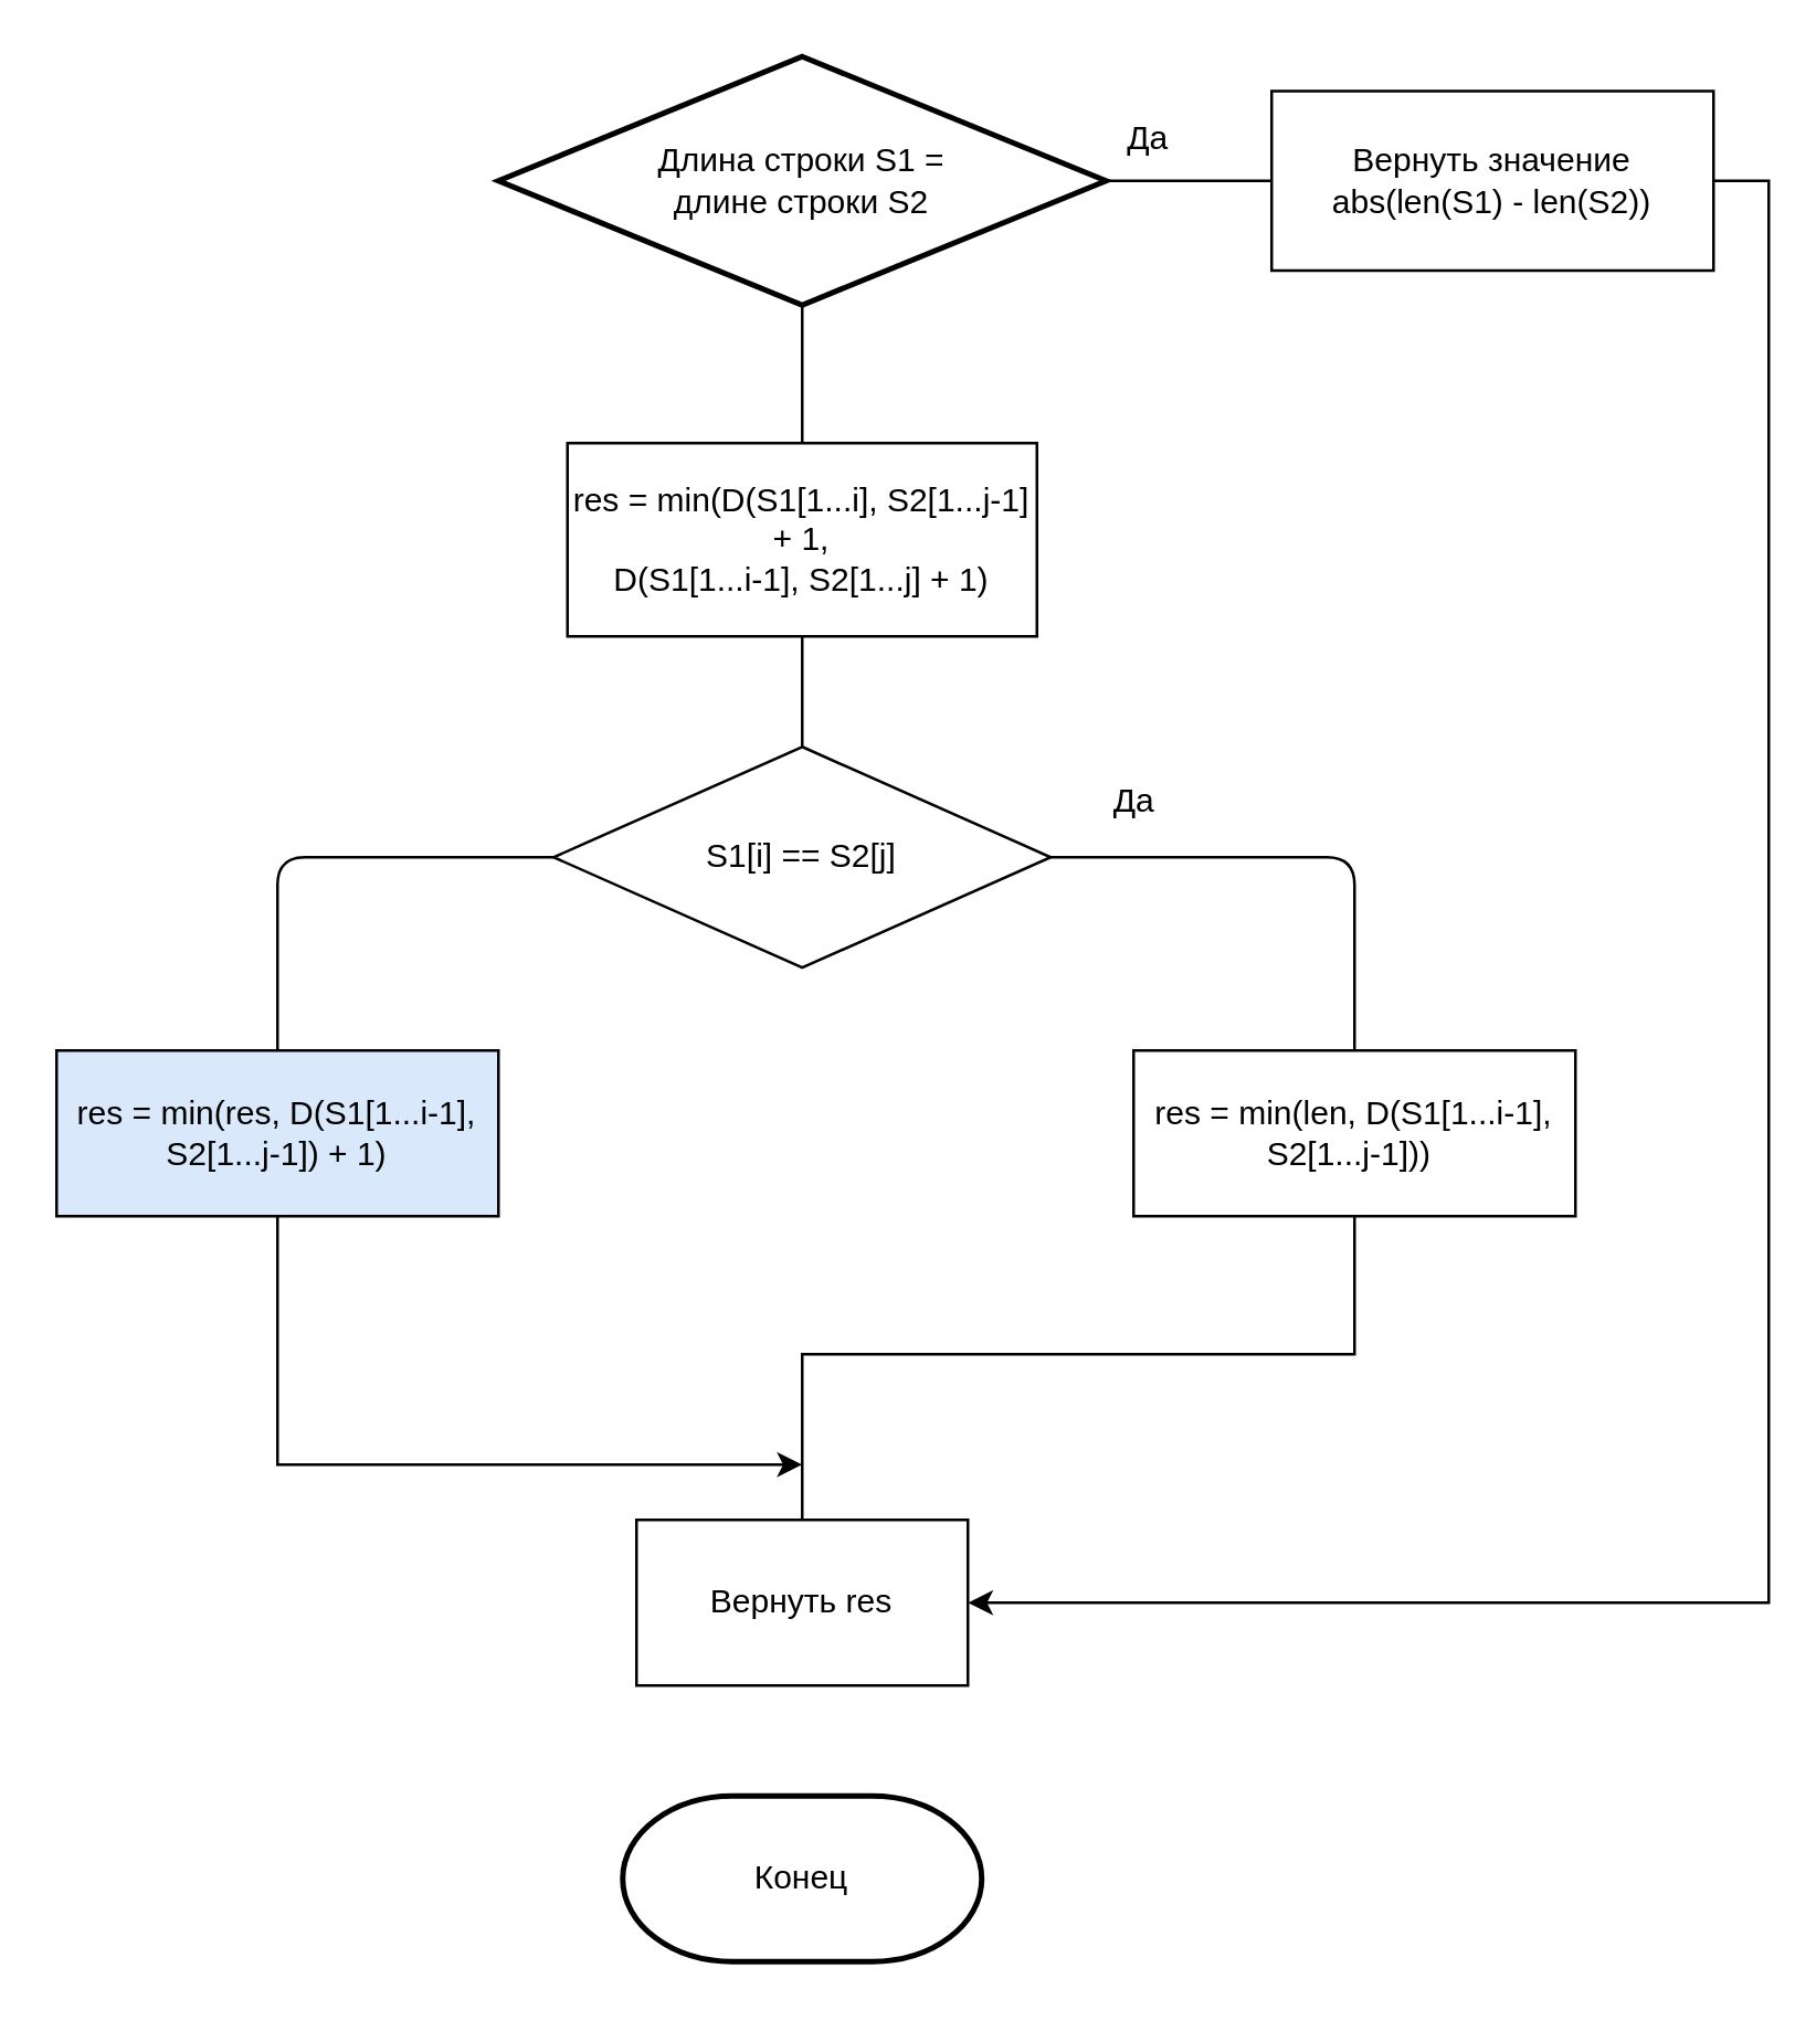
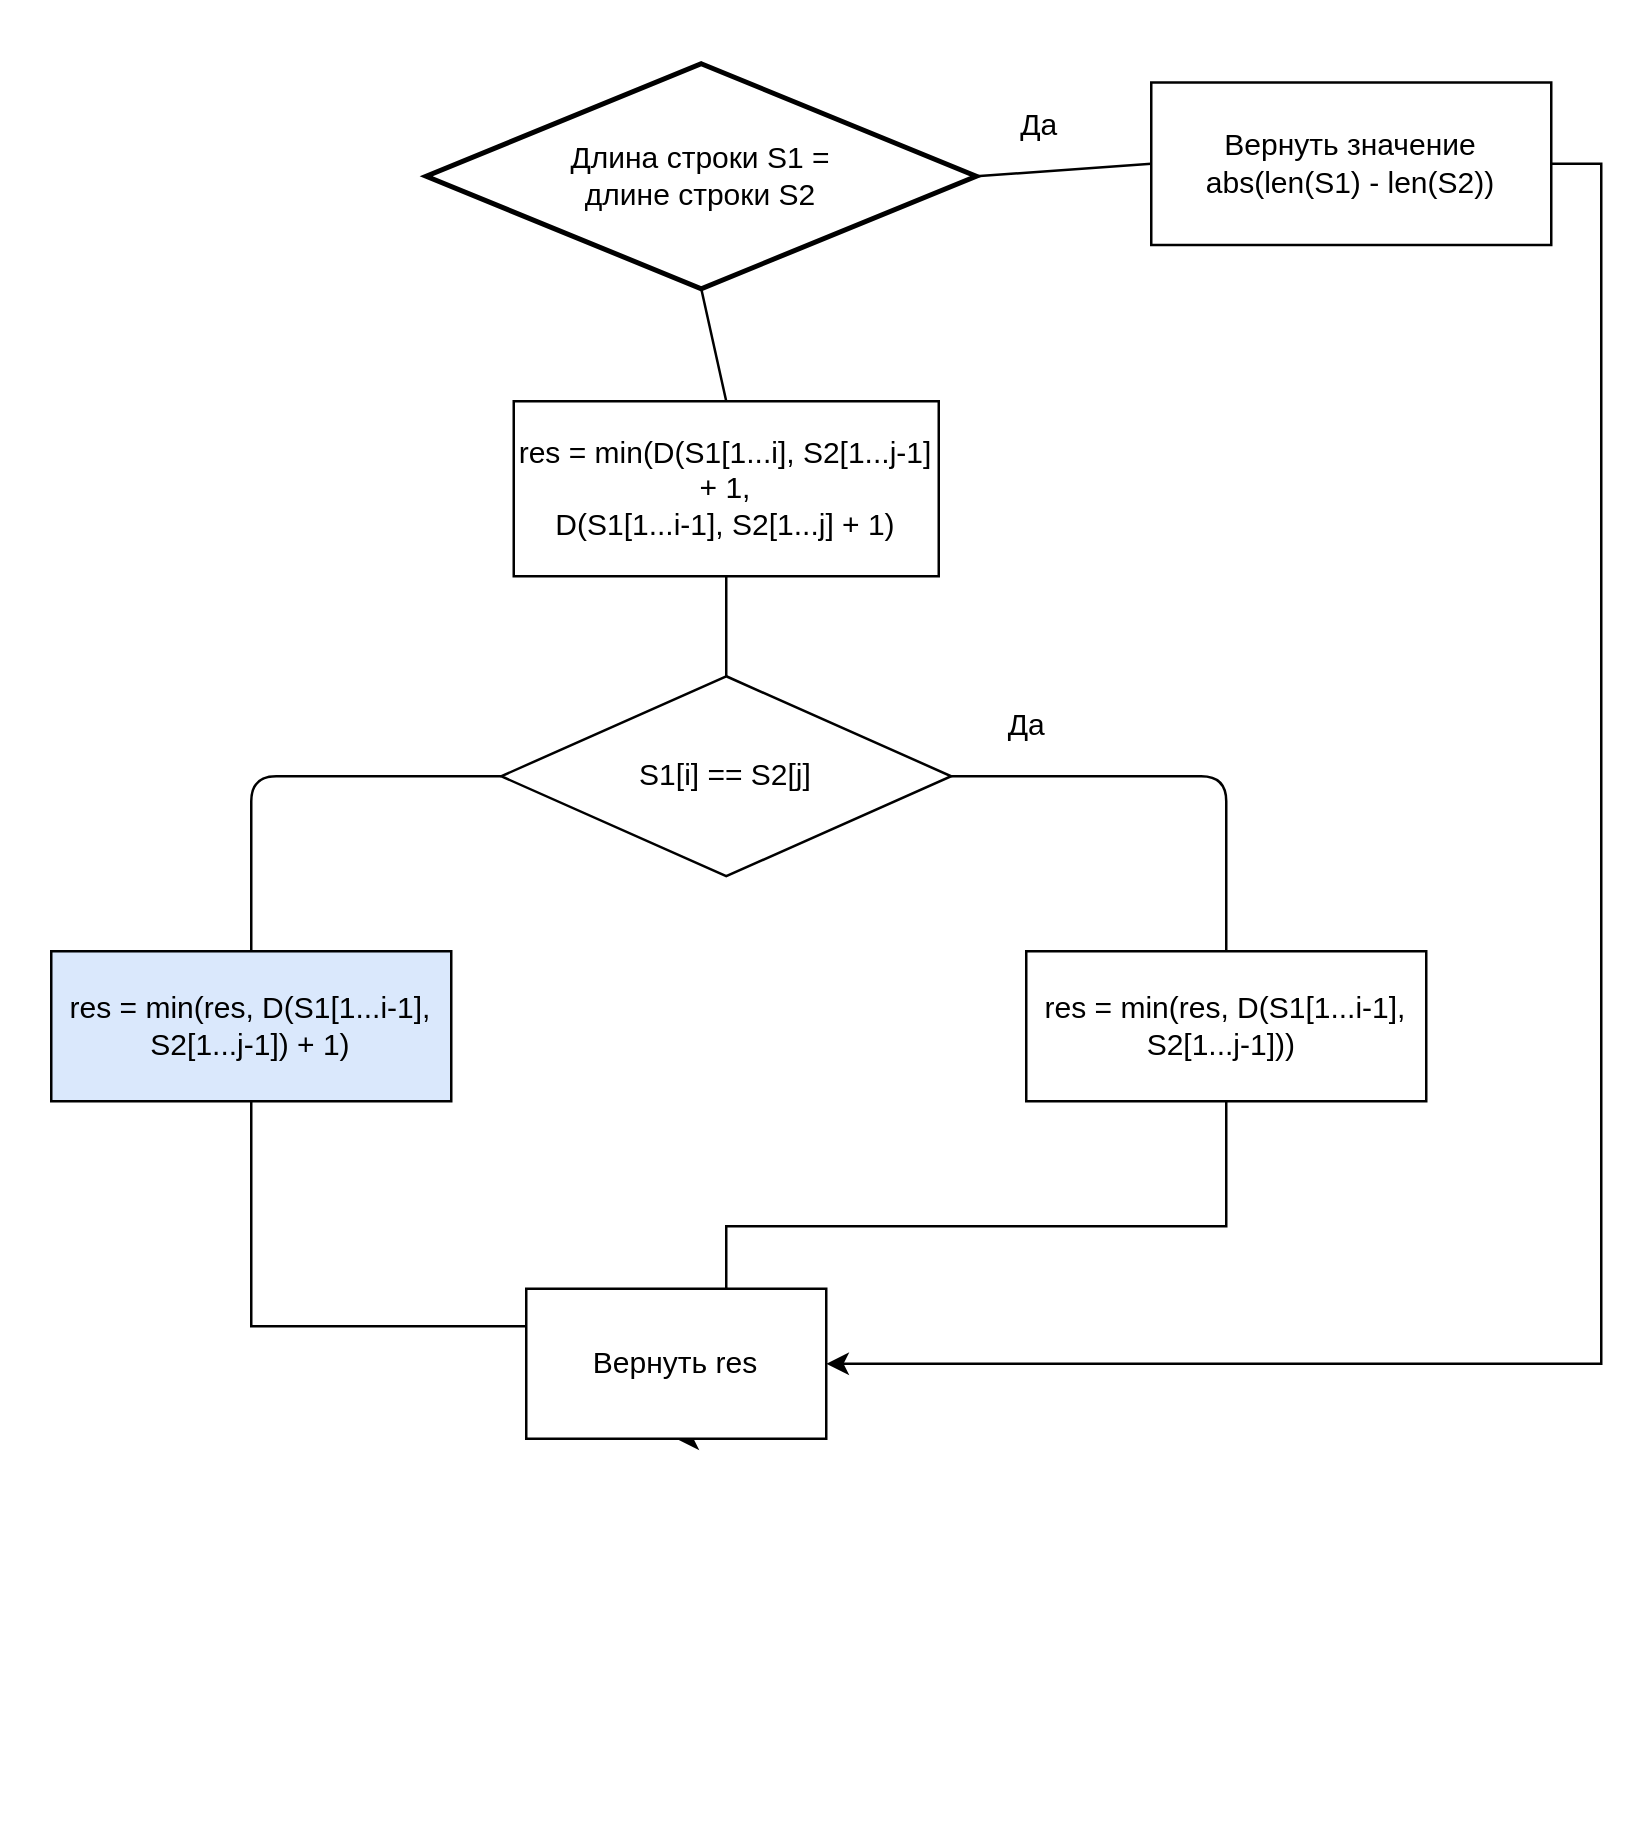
- <mxCell id="2" value="Длина строки S1 = &lt;br&gt;длине строки S2" style="strokeWidth=2;html=1;shape=mxgraph.flowchart.decision;whiteSpace=wrap;" vertex="1" parent="1"><mxGeometry x="180" y="20" width="220" height="90" as="geometry" /></mxCell>
+ <mxCell id="2" value="Длина строки S1 = &lt;br&gt;длине строки S2" style="strokeWidth=2;html=1;shape=mxgraph.flowchart.decision;whiteSpace=wrap;" vertex="1" parent="1"><mxGeometry x="170" y="25" width="220" height="90" as="geometry" /></mxCell>
- <mxCell id="12" value="res = min(len, D(S1[1...i-1],&lt;br/&gt;S2[1...j-1]))&amp;nbsp;" style="whiteSpace=wrap;html=1;" vertex="1" parent="1"><mxGeometry x="410" y="380" width="160" height="60" as="geometry" /></mxCell>
+ <mxCell id="12" value="res = min(res, D(S1[1...i-1],&lt;br/&gt;S2[1...j-1]))&amp;nbsp;" style="whiteSpace=wrap;html=1;" vertex="1" parent="1"><mxGeometry x="410" y="380" width="160" height="60" as="geometry" /></mxCell>
- <mxCell id="16" value="Вернуть res" style="whiteSpace=wrap;html=1;" vertex="1" parent="1"><mxGeometry x="230" y="550" width="120" height="60" as="geometry" /></mxCell>
+ <mxCell id="16" value="Вернуть res" style="whiteSpace=wrap;html=1;" vertex="1" parent="1"><mxGeometry x="210" y="515" width="120" height="60" as="geometry" /></mxCell>
- <mxCell id="20" value="Конец" style="strokeWidth=2;html=1;shape=mxgraph.flowchart.terminator;whiteSpace=wrap;" vertex="1" parent="1"><mxGeometry x="225" y="650" width="130" height="60" as="geometry" /></mxCell>
